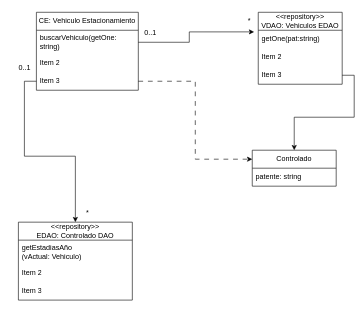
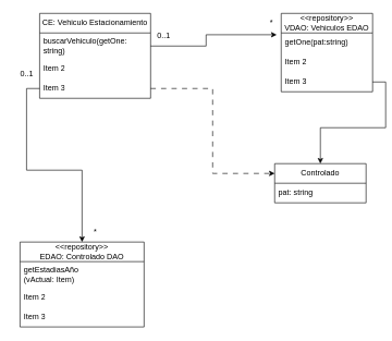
- <mxCell id="13" value="patente: string" style="text;strokeColor=none;fillColor=none;align=left;verticalAlign=middle;spacingLeft=4;spacingRight=4;overflow=hidden;points=[[0,0.5],[1,0.5]];portConstraint=eastwest;rotatable=0;whiteSpace=wrap;html=1;" parent="12" vertex="1"><mxGeometry y="30" width="140" height="30" as="geometry" /></mxCell>
+ <mxCell id="13" value="pat: string" style="text;strokeColor=none;fillColor=none;align=left;verticalAlign=middle;spacingLeft=4;spacingRight=4;overflow=hidden;points=[[0,0.5],[1,0.5]];portConstraint=eastwest;rotatable=0;whiteSpace=wrap;html=1;" parent="12" vertex="1"><mxGeometry y="30" width="140" height="30" as="geometry" /></mxCell>
- <mxCell id="17" value="&lt;div&gt;&lt;span style=&quot;font-size: 12px;&quot;&gt;getEstadiasAño&lt;/span&gt;&lt;/div&gt;&lt;div&gt;&lt;span style=&quot;font-size: 12px;&quot;&gt;(vActual: Vehiculo)&lt;/span&gt;&lt;/div&gt;" style="text;strokeColor=none;fillColor=none;align=left;verticalAlign=middle;spacingLeft=4;spacingRight=4;overflow=hidden;points=[[0,0.5],[1,0.5]];portConstraint=eastwest;rotatable=0;whiteSpace=wrap;html=1;" parent="16" vertex="1"><mxGeometry y="30" width="190" height="40" as="geometry" /></mxCell>
+ <mxCell id="17" value="&lt;div&gt;&lt;span style=&quot;font-size: 12px;&quot;&gt;getEstadiasAño&lt;/span&gt;&lt;/div&gt;&lt;div&gt;&lt;span style=&quot;font-size: 12px;&quot;&gt;(vActual: Item)&lt;/span&gt;&lt;/div&gt;" style="text;strokeColor=none;fillColor=none;align=left;verticalAlign=middle;spacingLeft=4;spacingRight=4;overflow=hidden;points=[[0,0.5],[1,0.5]];portConstraint=eastwest;rotatable=0;whiteSpace=wrap;html=1;" parent="16" vertex="1"><mxGeometry y="30" width="190" height="40" as="geometry" /></mxCell>
